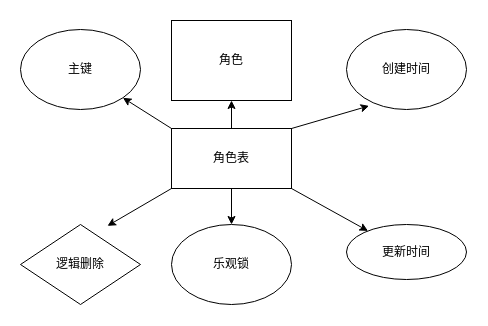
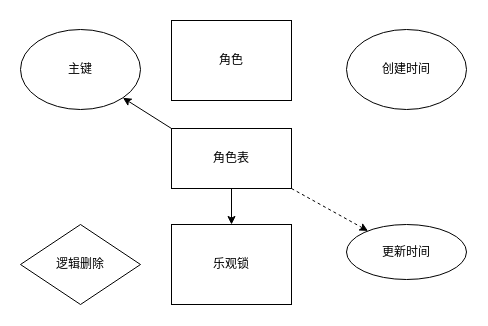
- <mxCell id="2" style="edgeStyle=none;html=1;exitX=0.5;exitY=0;exitDx=0;exitDy=0;fontColor=#000000;strokeColor=#000000;" edge="1" parent="1" source="8" target="10"><mxGeometry relative="1" as="geometry" /></mxCell>
- <mxCell id="3" style="edgeStyle=none;html=1;exitX=1;exitY=0;exitDx=0;exitDy=0;entryX=0.188;entryY=0.955;entryDx=0;entryDy=0;entryPerimeter=0;fontColor=#000000;strokeColor=#000000;" edge="1" parent="1" source="8" target="11"><mxGeometry relative="1" as="geometry" /></mxCell>
- <mxCell id="6" style="edgeStyle=none;html=1;exitX=0;exitY=1;exitDx=0;exitDy=0;entryX=0.725;entryY=0.017;entryDx=0;entryDy=0;entryPerimeter=0;fontColor=#000000;strokeColor=#000000;" edge="1" parent="1" source="8" target="14"><mxGeometry relative="1" as="geometry" /></mxCell>
- <mxCell id="4" style="edgeStyle=none;html=1;exitX=1;exitY=1;exitDx=0;exitDy=0;fontColor=#000000;strokeColor=#000000;" edge="1" parent="1" source="8" target="12"><mxGeometry relative="1" as="geometry" /></mxCell>
+ <mxCell id="4" style="edgeStyle=none;html=1;exitX=1;exitY=1;exitDx=0;exitDy=0;fontColor=#000000;strokeColor=#000000;dashed=1;" edge="1" parent="1" source="8" target="12"><mxGeometry relative="1" as="geometry" /></mxCell>
- <mxCell id="13" value="乐观锁" style="ellipse;whiteSpace=wrap;html=1;fontColor=#000000;strokeColor=#000000;fillColor=none;" vertex="1" parent="1"><mxGeometry x="171" y="224" width="120" height="80" as="geometry" /></mxCell>
+ <mxCell id="13" value="乐观锁" style="whiteSpace=wrap;html=1;fontColor=#000000;strokeColor=#000000;fillColor=none;rounded=0;" vertex="1" parent="1"><mxGeometry x="171" y="224" width="120" height="80" as="geometry" /></mxCell>
